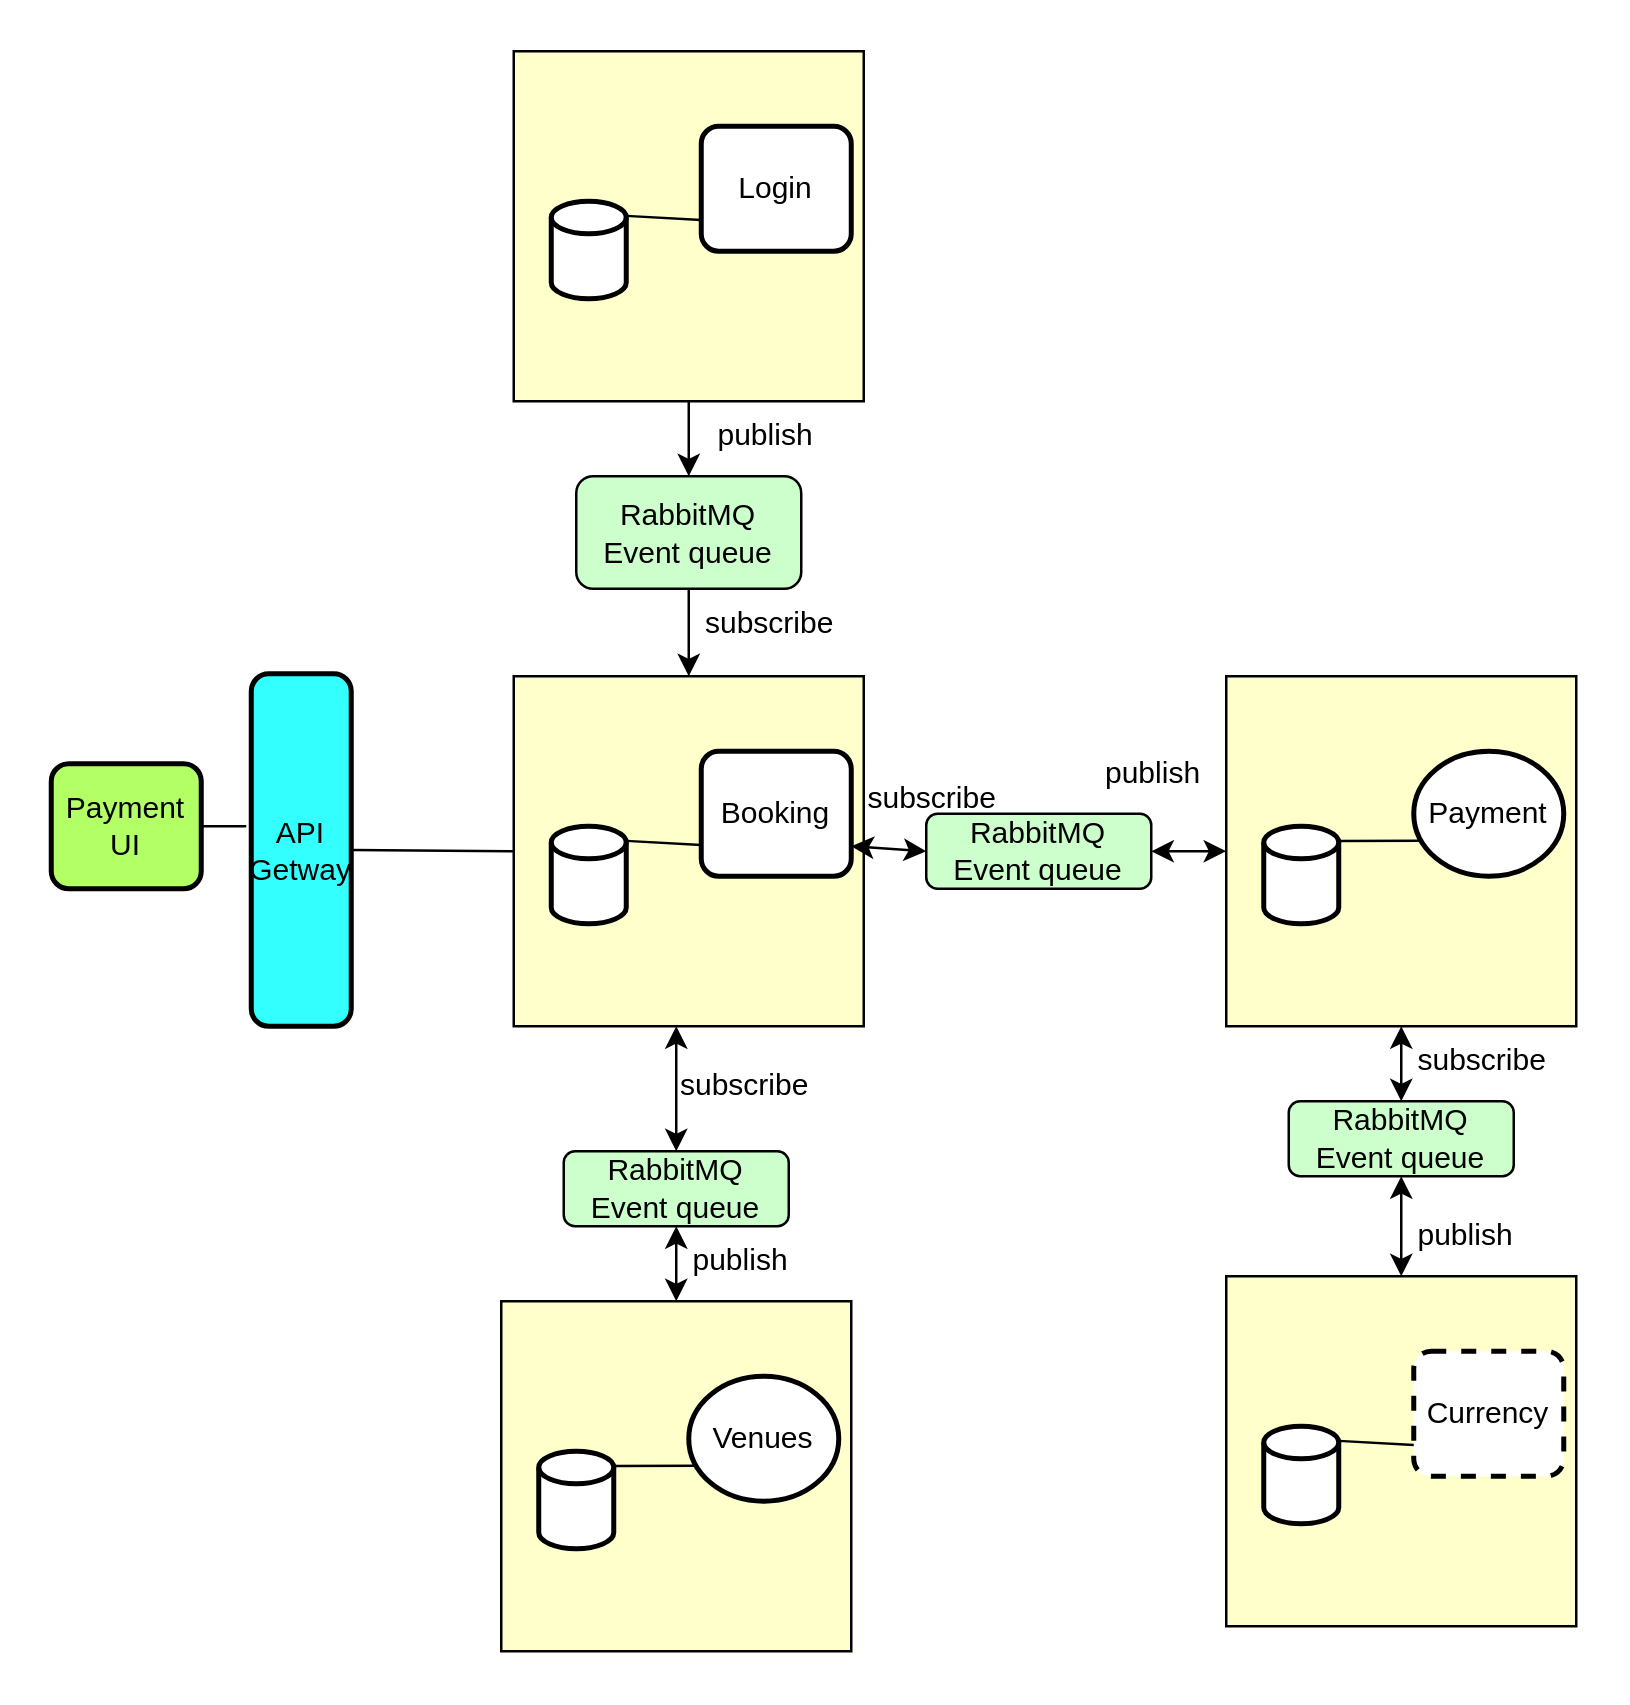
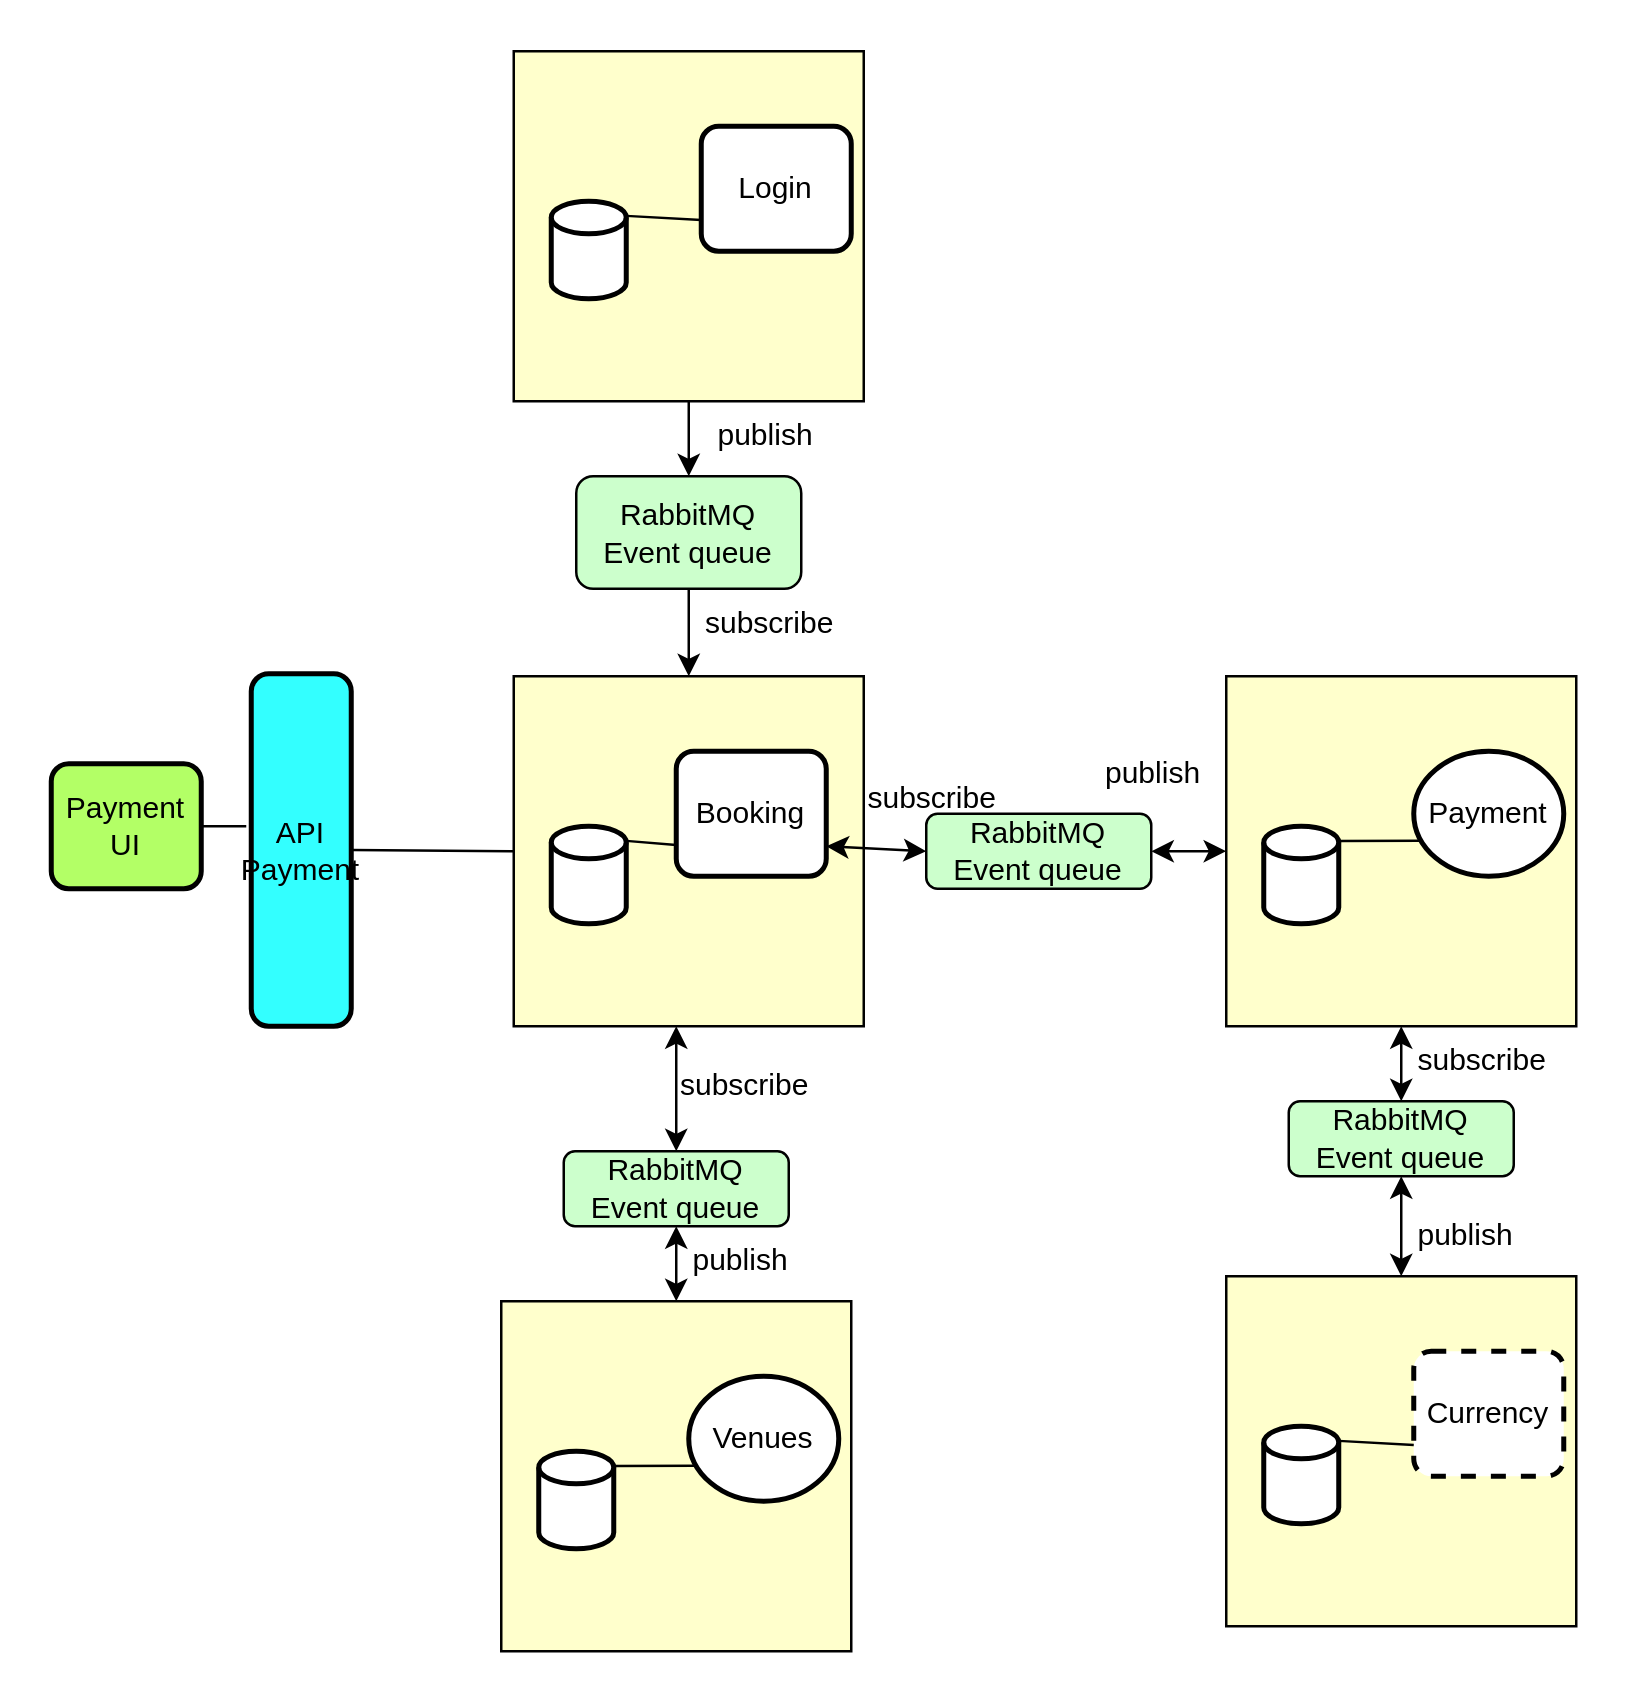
- <mxCell id="7" value="Booking" style="rounded=1;whiteSpace=wrap;html=1;absoluteArcSize=1;arcSize=14;strokeWidth=2;" vertex="1" parent="1"><mxGeometry x="280" y="300" width="60" height="50" as="geometry" /></mxCell>
+ <mxCell id="7" value="Booking" style="rounded=1;whiteSpace=wrap;html=1;absoluteArcSize=1;arcSize=14;strokeWidth=2;" vertex="1" parent="1"><mxGeometry x="270" y="300" width="60" height="50" as="geometry" /></mxCell>
- <mxCell id="32" value="API Getway" style="rounded=1;whiteSpace=wrap;html=1;absoluteArcSize=1;arcSize=14;strokeWidth=2;fillColor=#33FFFF;" vertex="1" parent="1"><mxGeometry x="100" y="269" width="40" height="141" as="geometry" /></mxCell>
+ <mxCell id="32" value="API Payment" style="rounded=1;whiteSpace=wrap;html=1;absoluteArcSize=1;arcSize=14;strokeWidth=2;fillColor=#33FFFF;" vertex="1" parent="1"><mxGeometry x="100" y="269" width="40" height="141" as="geometry" /></mxCell>
